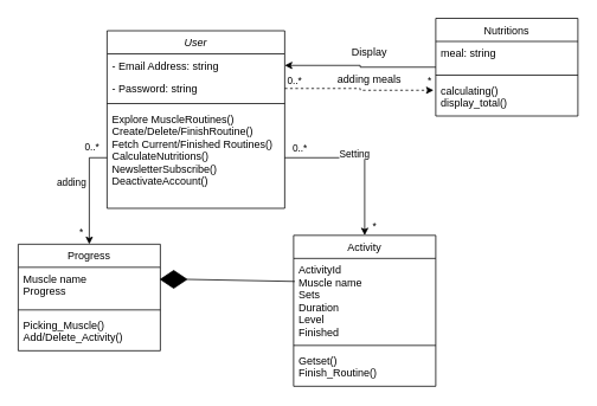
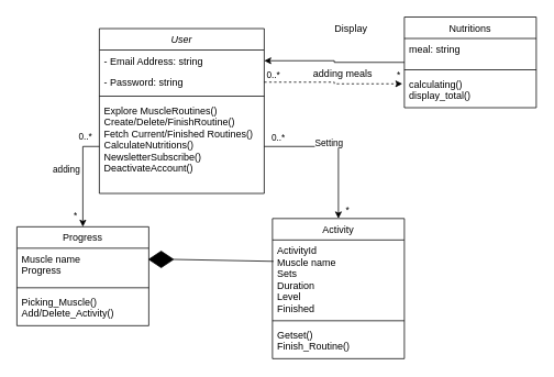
- <mxCell id="33" value="Display" style="text;html=1;align=center;verticalAlign=middle;resizable=0;points=[];autosize=1;strokeColor=none;fillColor=none;" vertex="1" parent="1"><mxGeometry x="385" y="44" width="60" height="30" as="geometry" /></mxCell>
+ <mxCell id="33" value="Display" style="text;html=1;align=center;verticalAlign=middle;resizable=0;points=[];autosize=1;strokeColor=none;fillColor=none;" vertex="1" parent="1"><mxGeometry x="395" y="19" width="60" height="30" as="geometry" /></mxCell>
